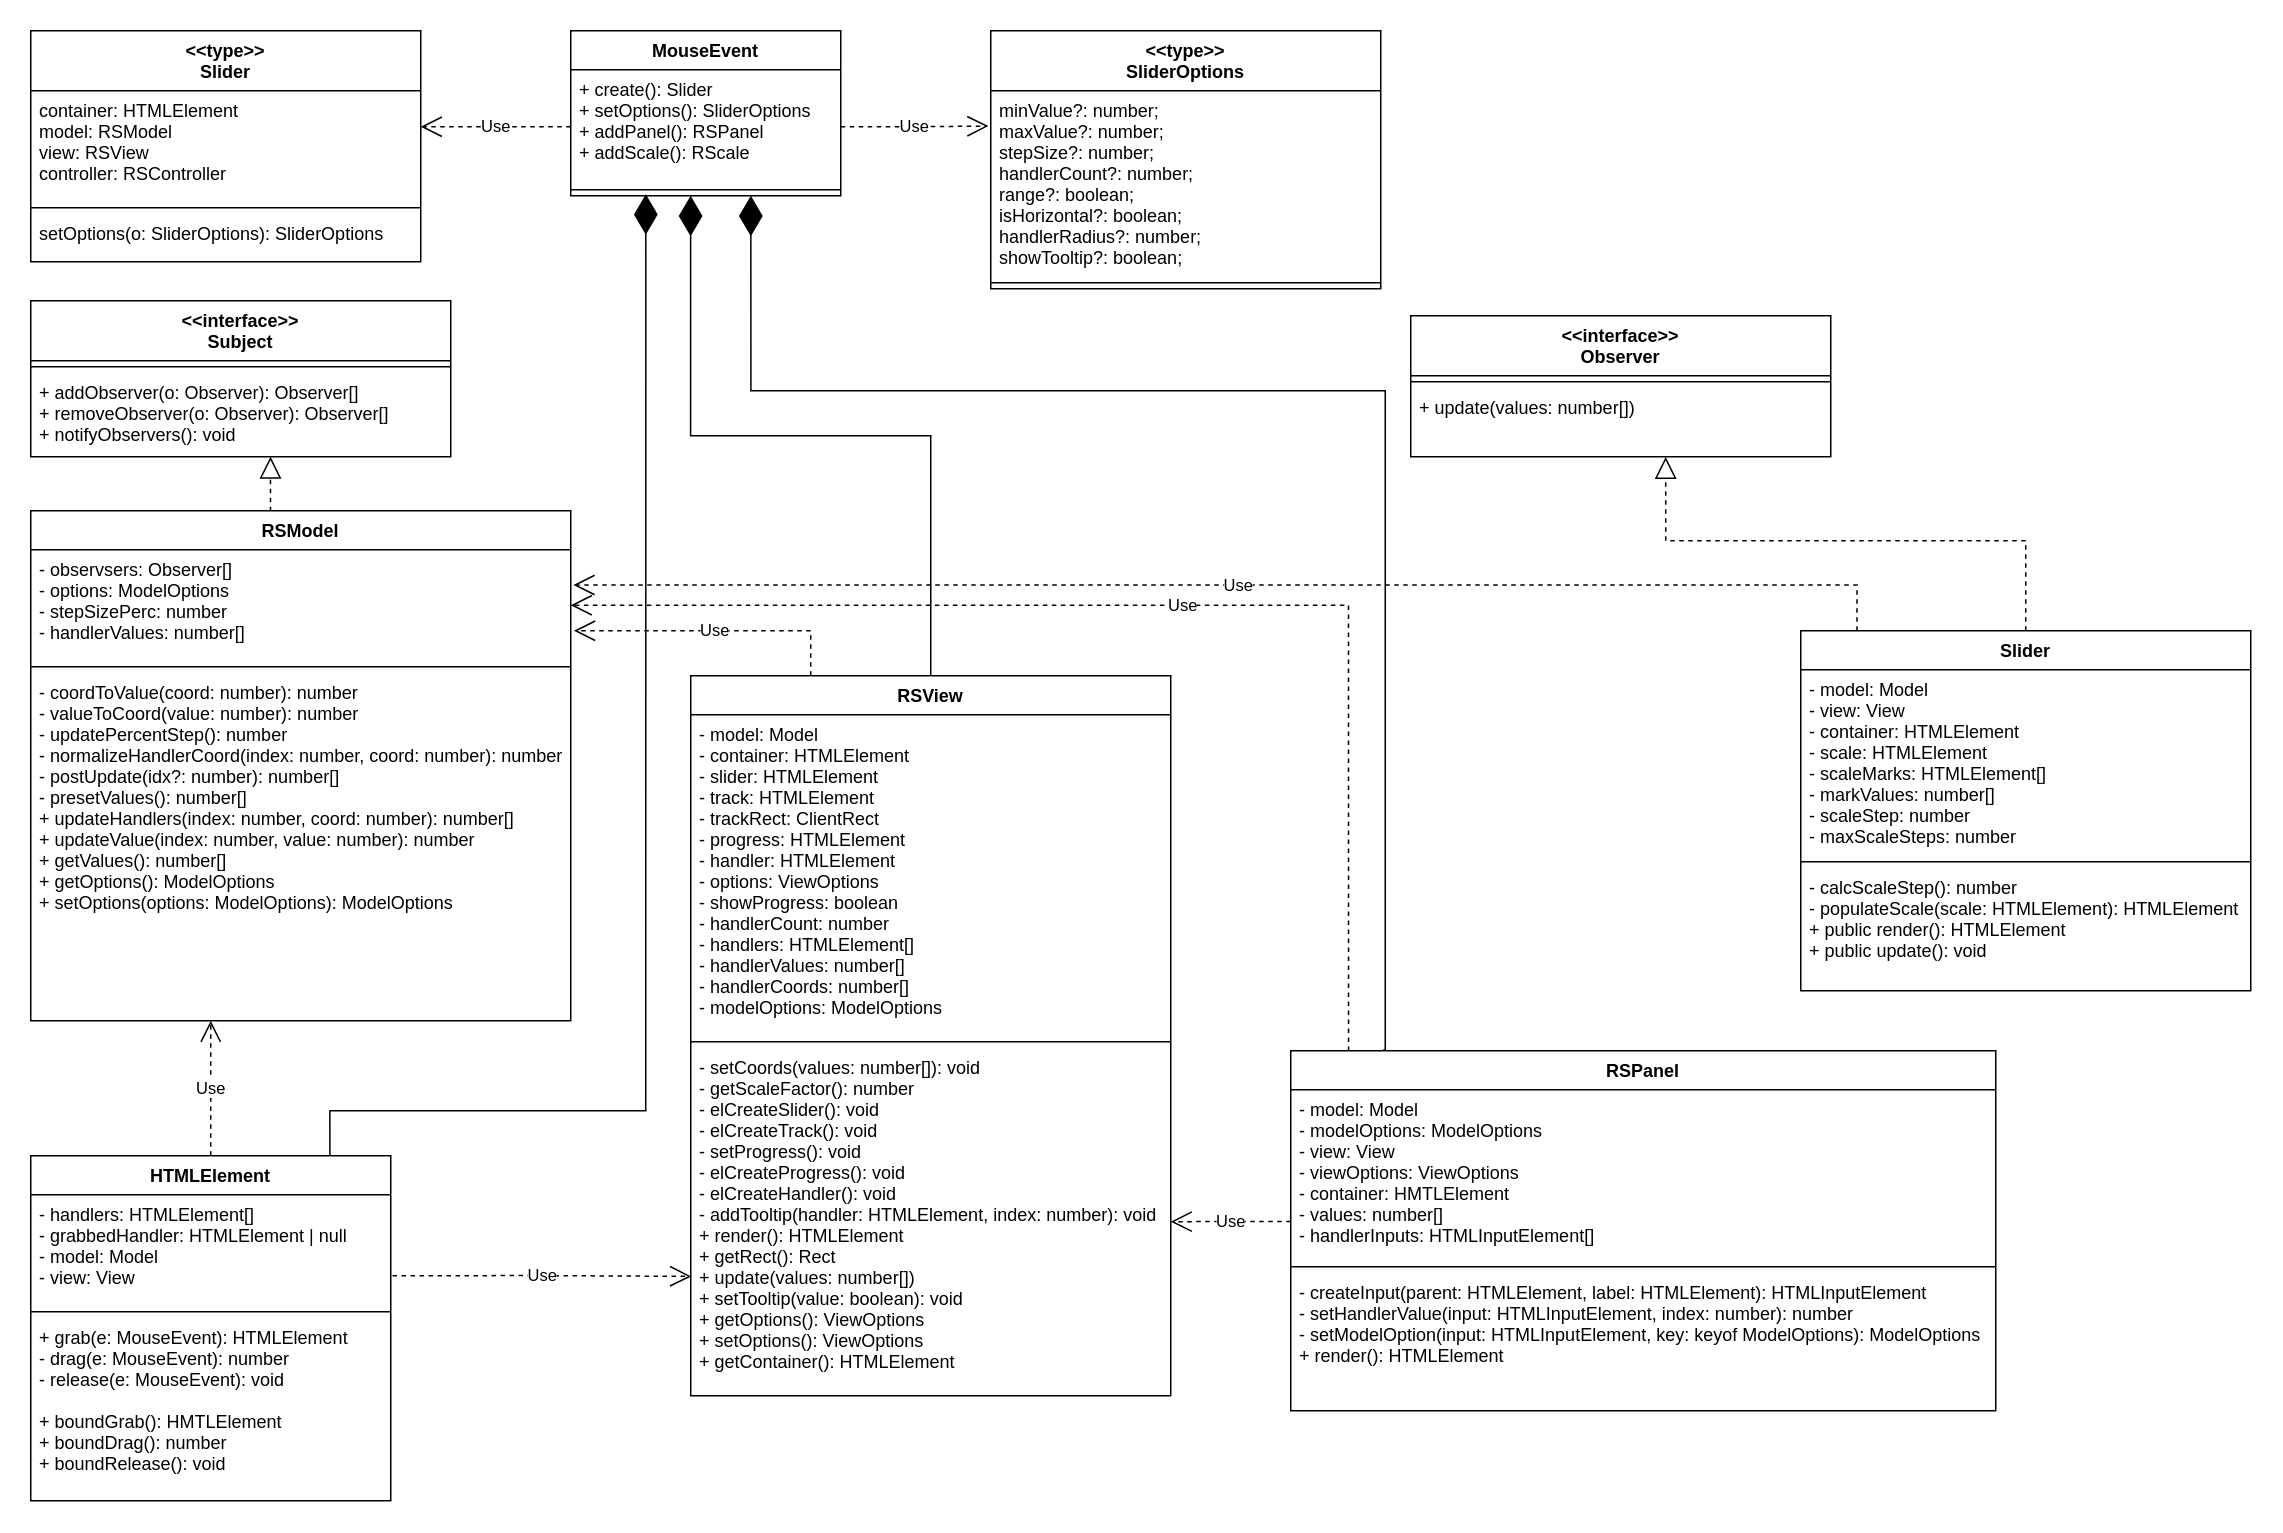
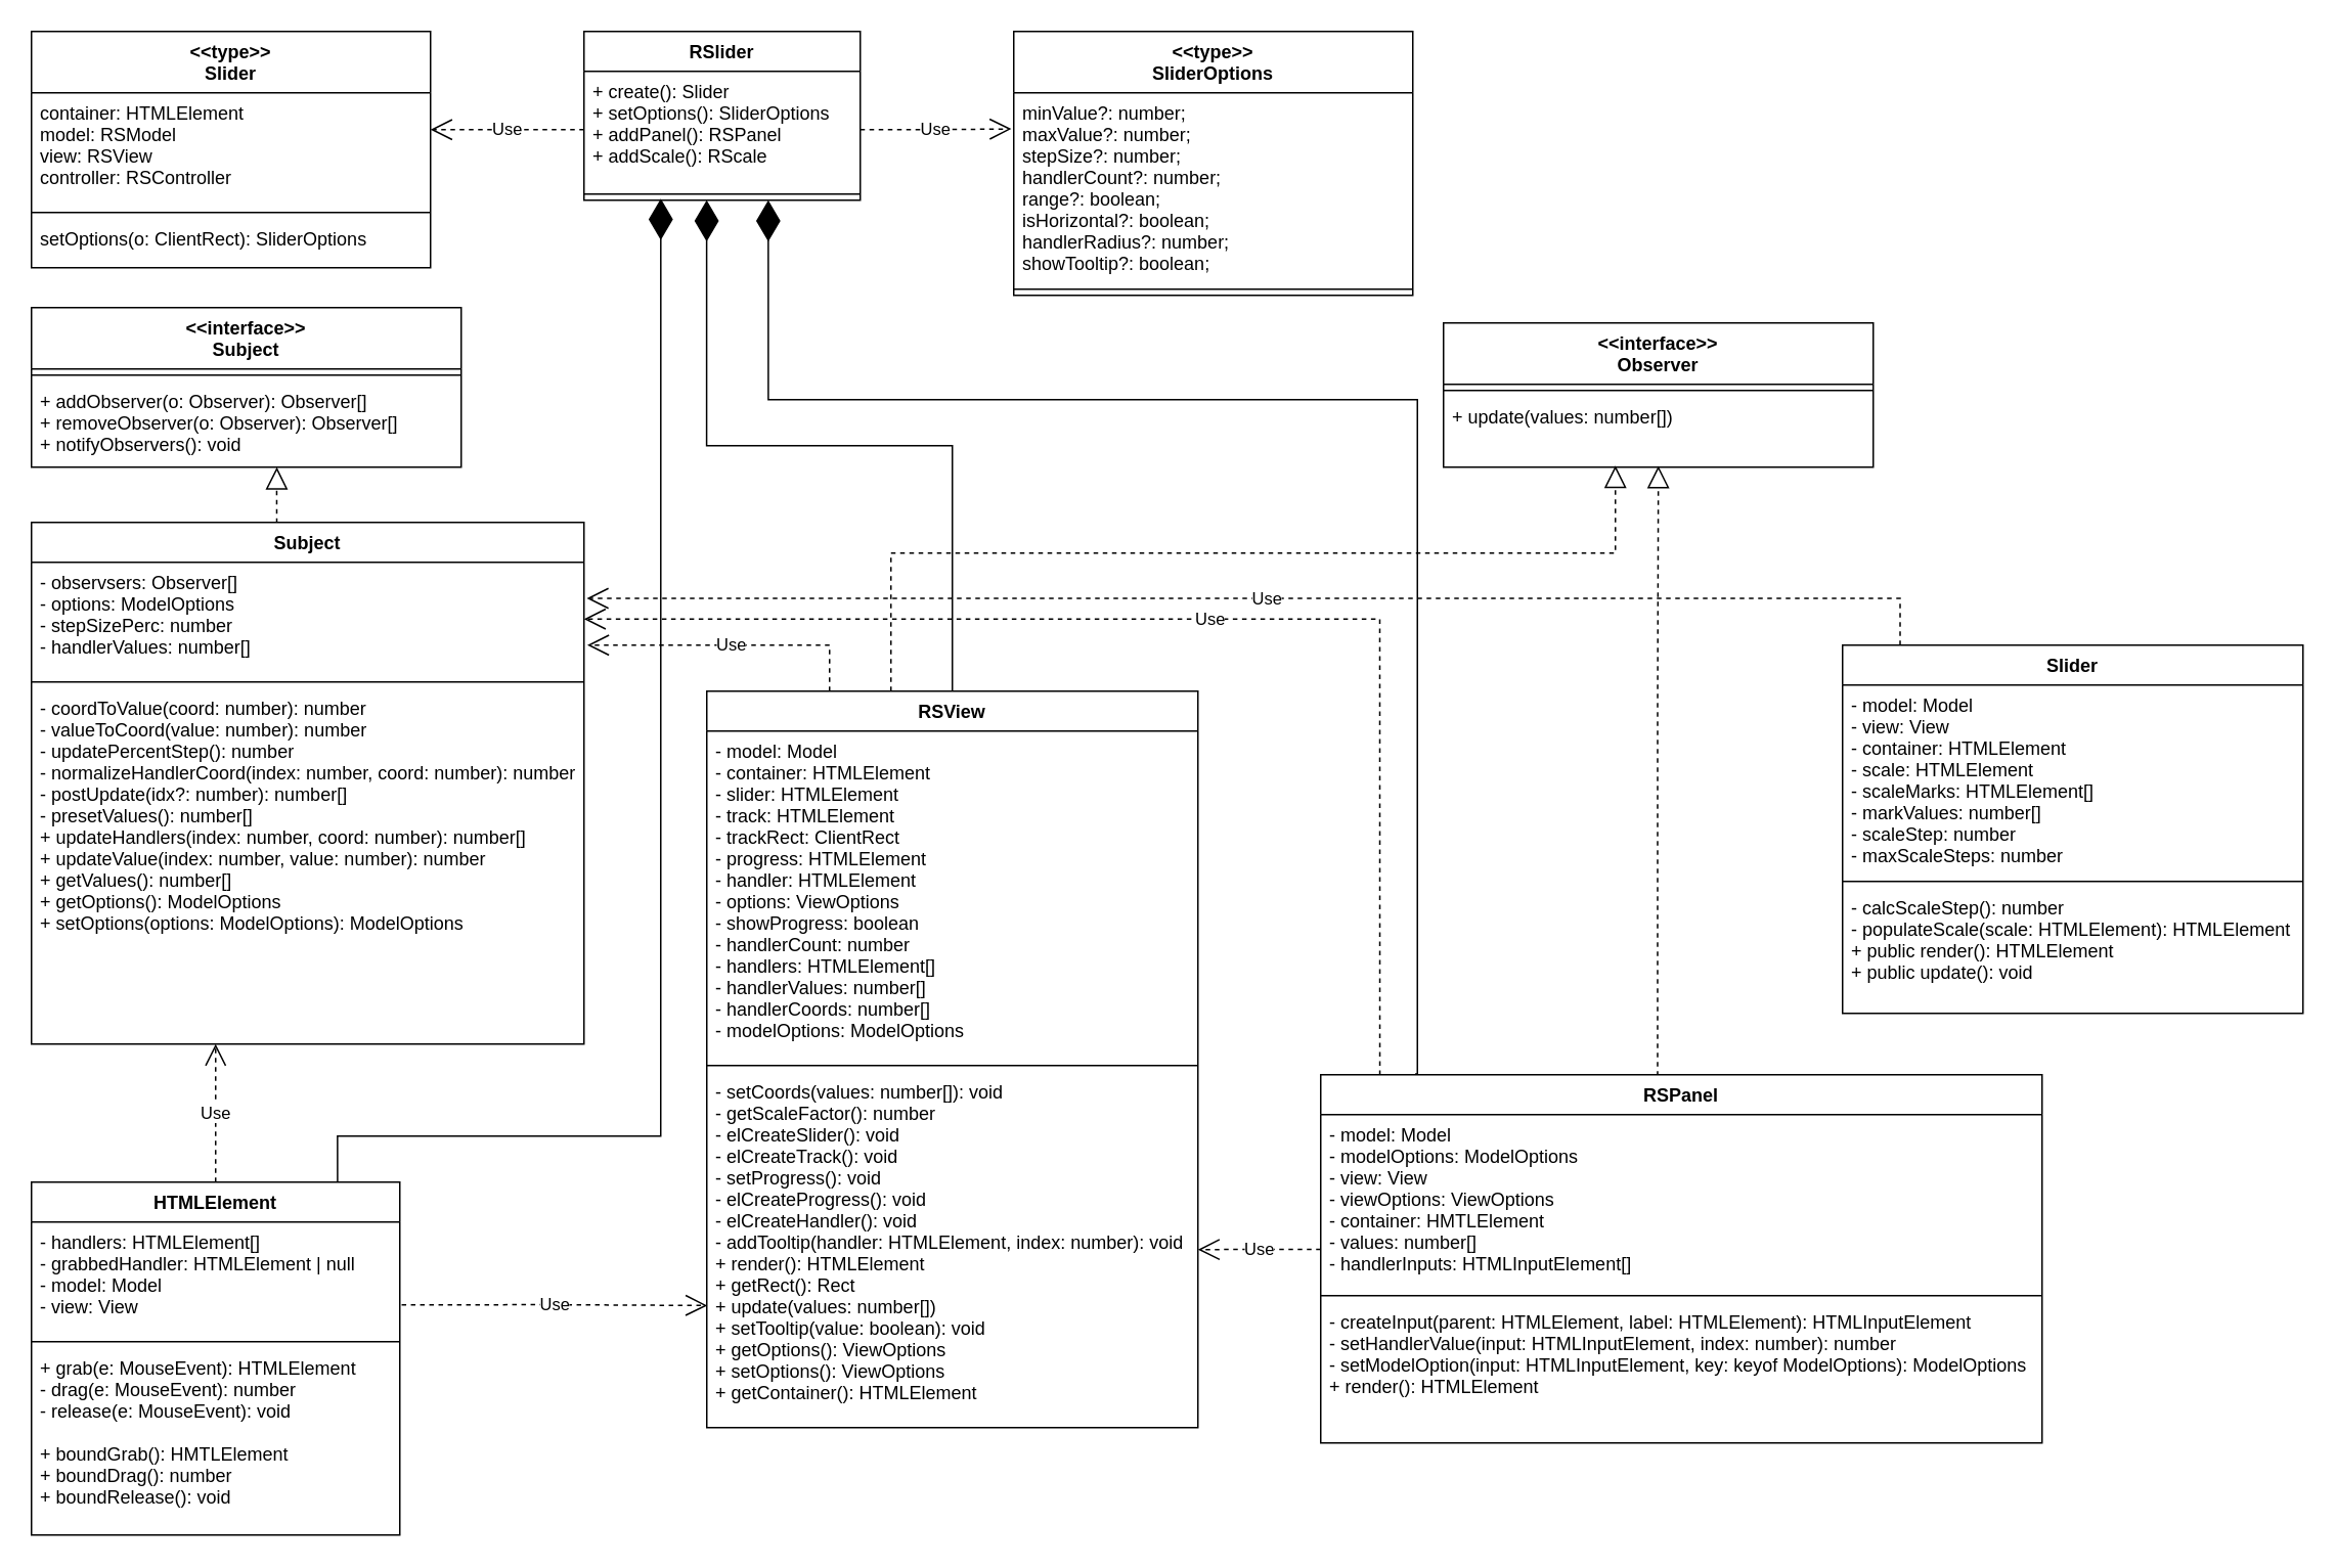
- <mxCell id="24" value="MouseEvent" style="swimlane;fontStyle=1;align=center;verticalAlign=top;childLayout=stackLayout;horizontal=1;startSize=26;horizontalStack=0;resizeParent=1;resizeParentMax=0;resizeLast=0;collapsible=1;marginBottom=0;swimlaneLine=1;glass=0;shadow=0;sketch=0;rounded=0;" parent="1" vertex="1"><mxGeometry x="380" y="20" width="180" height="110" as="geometry"><mxRectangle x="40" y="40" width="80" height="26" as="alternateBounds" /></mxGeometry></mxCell>
+ <mxCell id="24" value="RSlider" style="swimlane;fontStyle=1;align=center;verticalAlign=top;childLayout=stackLayout;horizontal=1;startSize=26;horizontalStack=0;resizeParent=1;resizeParentMax=0;resizeLast=0;collapsible=1;marginBottom=0;swimlaneLine=1;glass=0;shadow=0;sketch=0;rounded=0;" parent="1" vertex="1"><mxGeometry x="380" y="20" width="180" height="110" as="geometry"><mxRectangle x="40" y="40" width="80" height="26" as="alternateBounds" /></mxGeometry></mxCell>
- <mxCell id="20" value="setOptions(o: SliderOptions): SliderOptions" style="text;strokeColor=none;fillColor=none;align=left;verticalAlign=top;spacingLeft=4;spacingRight=4;overflow=hidden;rotatable=0;points=[[0,0.5],[1,0.5]];portConstraint=eastwest;" parent="17" vertex="1"><mxGeometry y="122" width="260" height="32" as="geometry" /></mxCell>
+ <mxCell id="20" value="setOptions(o: ClientRect): SliderOptions" style="text;strokeColor=none;fillColor=none;align=left;verticalAlign=top;spacingLeft=4;spacingRight=4;overflow=hidden;rotatable=0;points=[[0,0.5],[1,0.5]];portConstraint=eastwest;" parent="17" vertex="1"><mxGeometry y="122" width="260" height="32" as="geometry" /></mxCell>
- <mxCell id="27" value="RSModel" style="swimlane;fontStyle=1;align=center;verticalAlign=top;childLayout=stackLayout;horizontal=1;startSize=26;horizontalStack=0;resizeParent=1;resizeParentMax=0;resizeLast=0;collapsible=1;marginBottom=0;swimlaneLine=1;glass=0;shadow=0;sketch=0;rounded=0;" parent="1" vertex="1"><mxGeometry x="20" y="340" width="360" height="340" as="geometry"><mxRectangle x="40" y="40" width="80" height="26" as="alternateBounds" /></mxGeometry></mxCell>
+ <mxCell id="27" value="Subject" style="swimlane;fontStyle=1;align=center;verticalAlign=top;childLayout=stackLayout;horizontal=1;startSize=26;horizontalStack=0;resizeParent=1;resizeParentMax=0;resizeLast=0;collapsible=1;marginBottom=0;swimlaneLine=1;glass=0;shadow=0;sketch=0;rounded=0;" parent="1" vertex="1"><mxGeometry x="20" y="340" width="360" height="340" as="geometry"><mxRectangle x="40" y="40" width="80" height="26" as="alternateBounds" /></mxGeometry></mxCell>
+ <mxCell id="3" value="" style="endArrow=block;dashed=1;endFill=0;endSize=12;html=1;exitX=0.5;exitY=0;exitDx=0;exitDy=0;entryX=0.4;entryY=0.978;entryDx=0;entryDy=0;rounded=0;edgeStyle=orthogonalEdgeStyle;entryPerimeter=0;" parent="1" source="37" target="33" edge="1"><mxGeometry width="160" relative="1" as="geometry"><mxPoint x="800" y="1170" as="sourcePoint" /><mxPoint x="960" y="1170" as="targetPoint" /><Array as="points"><mxPoint x="620" y="460" /><mxPoint x="580" y="460" /><mxPoint x="580" y="360" /><mxPoint x="1052" y="360" /></Array></mxGeometry></mxCell>
- <mxCell id="5" value="" style="endArrow=block;dashed=1;endFill=0;endSize=12;html=1;exitX=0.5;exitY=0;exitDx=0;exitDy=0;rounded=0;edgeStyle=orthogonalEdgeStyle;entryX=0.607;entryY=1.004;entryDx=0;entryDy=0;entryPerimeter=0;" parent="1" source="49" target="33" edge="1"><mxGeometry width="160" relative="1" as="geometry"><mxPoint x="990" y="1070" as="sourcePoint" /><mxPoint x="1130" y="340" as="targetPoint" /><Array as="points"><mxPoint x="1350" y="360" /><mxPoint x="1110" y="360" /></Array></mxGeometry></mxCell>
+ <mxCell id="4" value="" style="endArrow=block;dashed=1;endFill=0;endSize=12;html=1;edgeStyle=orthogonalEdgeStyle;rounded=0;exitX=0.467;exitY=0.003;exitDx=0;exitDy=0;entryX=0.5;entryY=0.983;entryDx=0;entryDy=0;entryPerimeter=0;exitPerimeter=0;" parent="1" source="45" target="33" edge="1"><mxGeometry width="160" relative="1" as="geometry"><mxPoint x="571.59" y="1060" as="sourcePoint" /><mxPoint x="1080" y="290" as="targetPoint" /><Array as="points"><mxPoint x="1079" y="460" /></Array></mxGeometry></mxCell>
